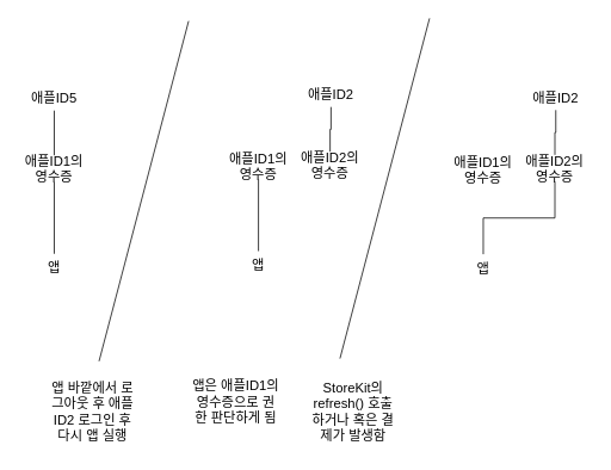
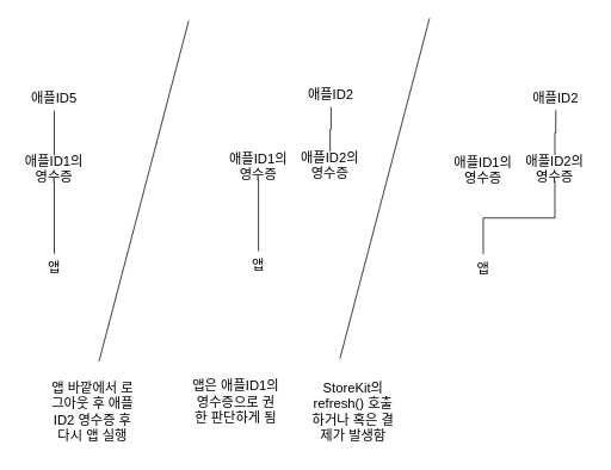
- <mxCell id="8" value="앱 바깥에서 로그아웃 후 애플ID2 로그인 후 다시 앱 실행" style="text;html=1;strokeColor=none;fillColor=none;align=center;verticalAlign=middle;whiteSpace=wrap;rounded=0;fontSize=15;" vertex="1" parent="1"><mxGeometry x="53" y="419" width="100" height="80" as="geometry" /></mxCell>
+ <mxCell id="8" value="앱 바깥에서 로그아웃 후 애플ID2 영수증 후 다시 앱 실행" style="text;html=1;strokeColor=none;fillColor=none;align=center;verticalAlign=middle;whiteSpace=wrap;rounded=0;fontSize=15;" vertex="1" parent="1"><mxGeometry x="53" y="419" width="100" height="80" as="geometry" /></mxCell>
